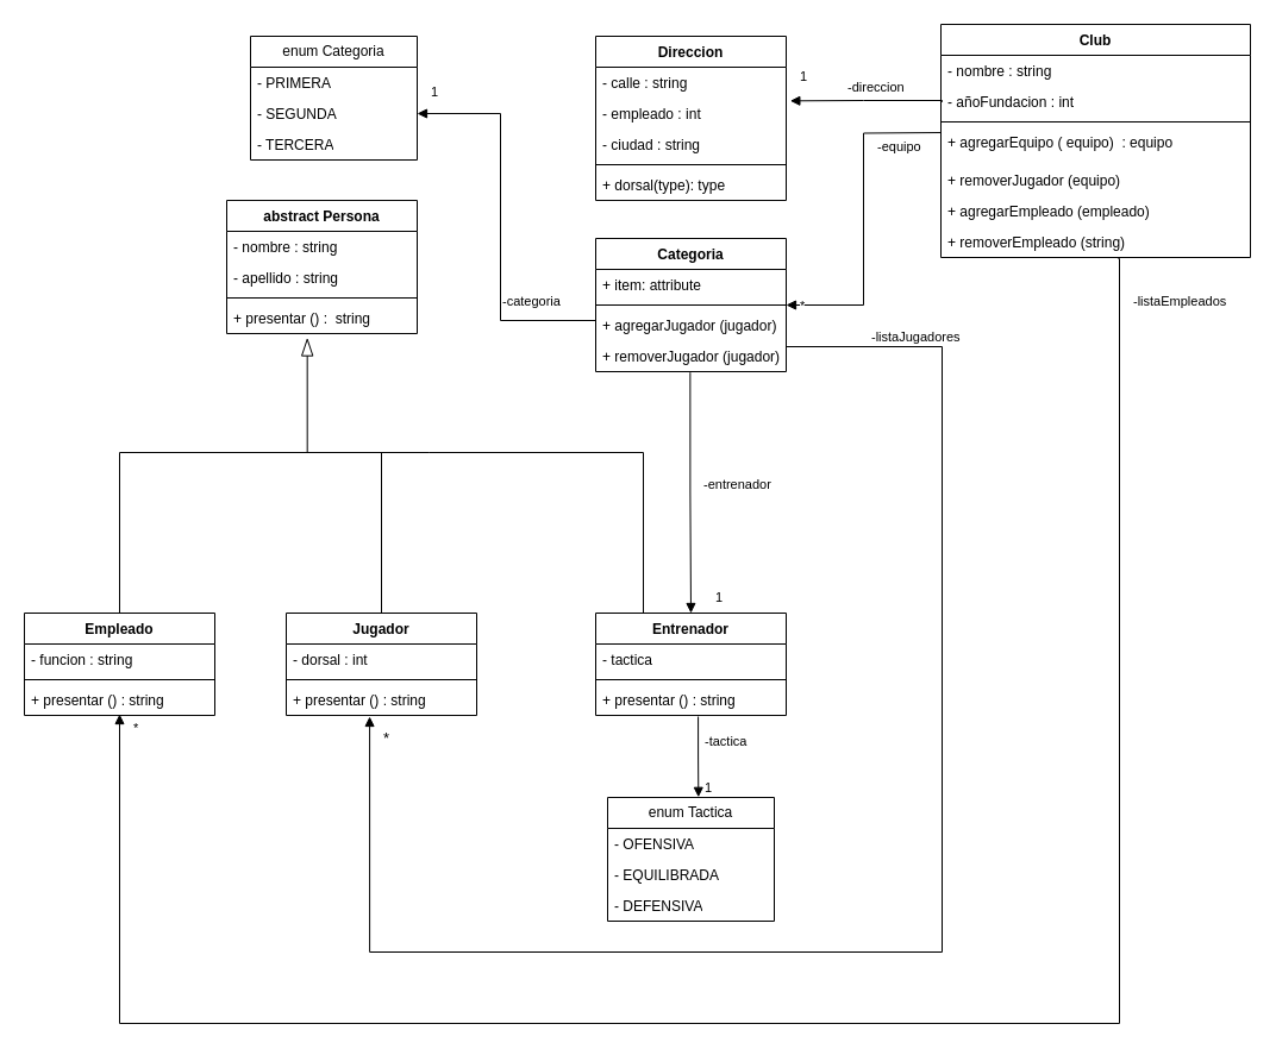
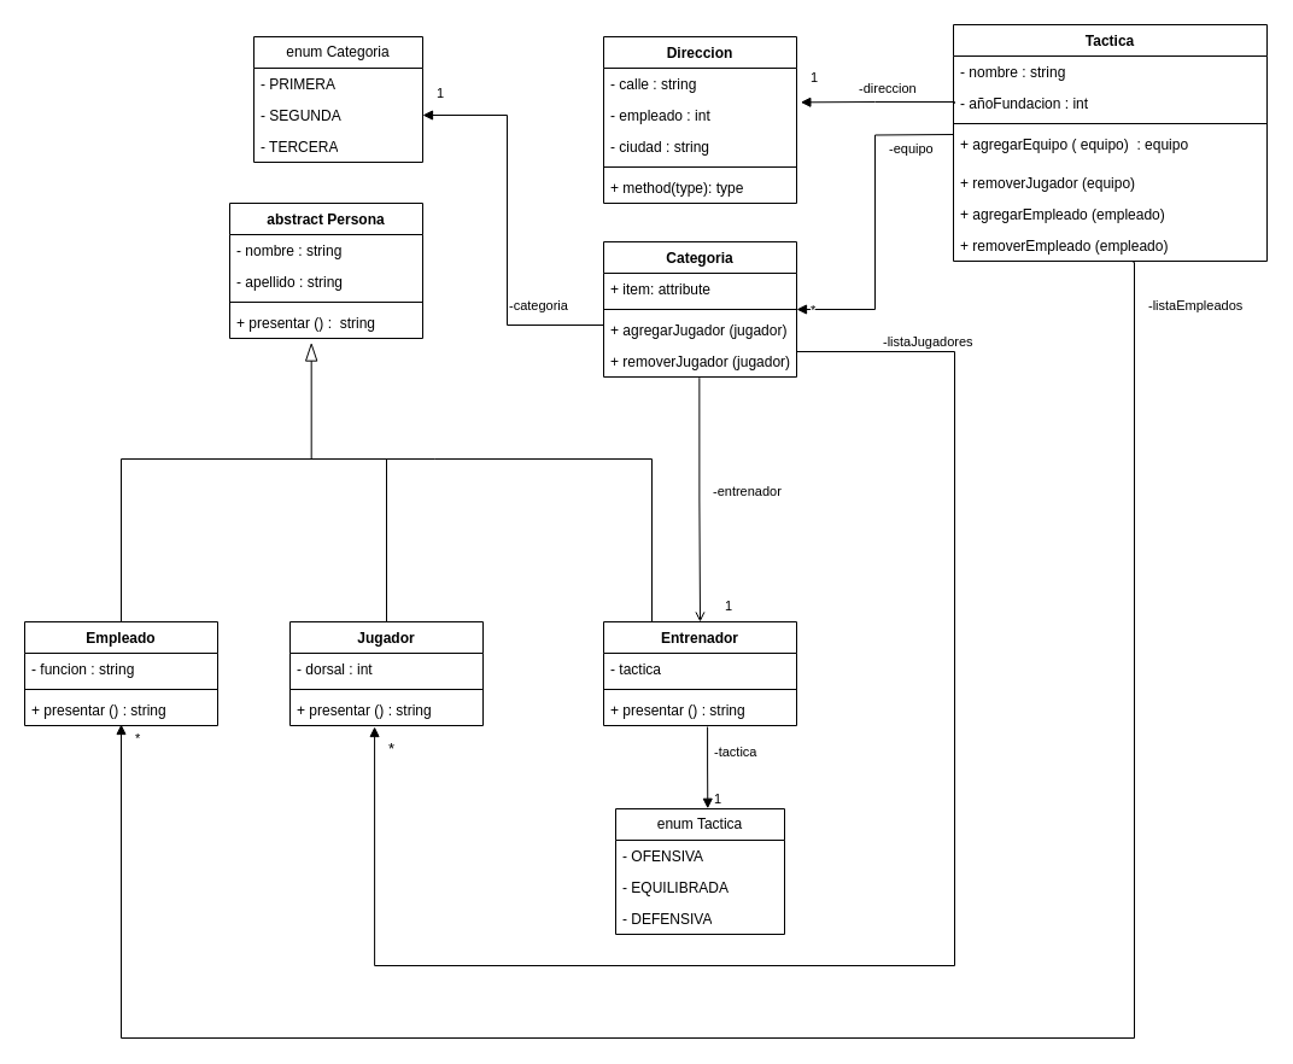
- <mxCell id="2" value="Club" style="swimlane;fontStyle=1;align=center;verticalAlign=top;childLayout=stackLayout;horizontal=1;startSize=26;horizontalStack=0;resizeParent=1;resizeParentMax=0;resizeLast=0;collapsible=1;marginBottom=0;whiteSpace=wrap;html=1;" vertex="1" parent="1"><mxGeometry x="790" y="20" width="260" height="196" as="geometry" /></mxCell>
+ <mxCell id="2" value="Tactica" style="swimlane;fontStyle=1;align=center;verticalAlign=top;childLayout=stackLayout;horizontal=1;startSize=26;horizontalStack=0;resizeParent=1;resizeParentMax=0;resizeLast=0;collapsible=1;marginBottom=0;whiteSpace=wrap;html=1;" vertex="1" parent="1"><mxGeometry x="790" y="20" width="260" height="196" as="geometry" /></mxCell>
- <mxCell id="15" value="+ dorsal(type): type" style="text;strokeColor=none;fillColor=none;align=left;verticalAlign=top;spacingLeft=4;spacingRight=4;overflow=hidden;rotatable=0;points=[[0,0.5],[1,0.5]];portConstraint=eastwest;whiteSpace=wrap;html=1;" vertex="1" parent="10"><mxGeometry y="112" width="160" height="26" as="geometry" /></mxCell>
+ <mxCell id="15" value="+ method(type): type" style="text;strokeColor=none;fillColor=none;align=left;verticalAlign=top;spacingLeft=4;spacingRight=4;overflow=hidden;rotatable=0;points=[[0,0.5],[1,0.5]];portConstraint=eastwest;whiteSpace=wrap;html=1;" vertex="1" parent="10"><mxGeometry y="112" width="160" height="26" as="geometry" /></mxCell>
- <mxCell id="9" value="+ removerEmpleado (string)" style="text;strokeColor=none;fillColor=none;align=left;verticalAlign=top;spacingLeft=4;spacingRight=4;overflow=hidden;rotatable=0;points=[[0,0.5],[1,0.5]];portConstraint=eastwest;whiteSpace=wrap;html=1;" vertex="1" parent="2"><mxGeometry y="170" width="260" height="26" as="geometry" /></mxCell>
+ <mxCell id="9" value="+ removerEmpleado (empleado)" style="text;strokeColor=none;fillColor=none;align=left;verticalAlign=top;spacingLeft=4;spacingRight=4;overflow=hidden;rotatable=0;points=[[0,0.5],[1,0.5]];portConstraint=eastwest;whiteSpace=wrap;html=1;" vertex="1" parent="2"><mxGeometry y="170" width="260" height="26" as="geometry" /></mxCell>
- <mxCell id="57" value="-entrenador" style="endArrow=block;endFill=1;html=1;edgeStyle=orthogonalEdgeStyle;align=left;verticalAlign=top;rounded=0;exitX=0.496;exitY=1.027;exitDx=0;exitDy=0;exitPerimeter=0;" edge="1" parent="1" source="24" target="31"><mxGeometry x="-0.202" y="10" relative="1" as="geometry"><mxPoint x="580" y="340" as="sourcePoint" /><mxPoint x="780" y="420" as="targetPoint" /><mxPoint as="offset" /></mxGeometry></mxCell>
+ <mxCell id="57" value="-entrenador" style="endArrow=open;endFill=1;html=1;edgeStyle=orthogonalEdgeStyle;align=left;verticalAlign=top;rounded=0;exitX=0.496;exitY=1.027;exitDx=0;exitDy=0;exitPerimeter=0;" edge="1" parent="1" source="24" target="31"><mxGeometry x="-0.202" y="10" relative="1" as="geometry"><mxPoint x="580" y="340" as="sourcePoint" /><mxPoint x="780" y="420" as="targetPoint" /><mxPoint as="offset" /></mxGeometry></mxCell>
